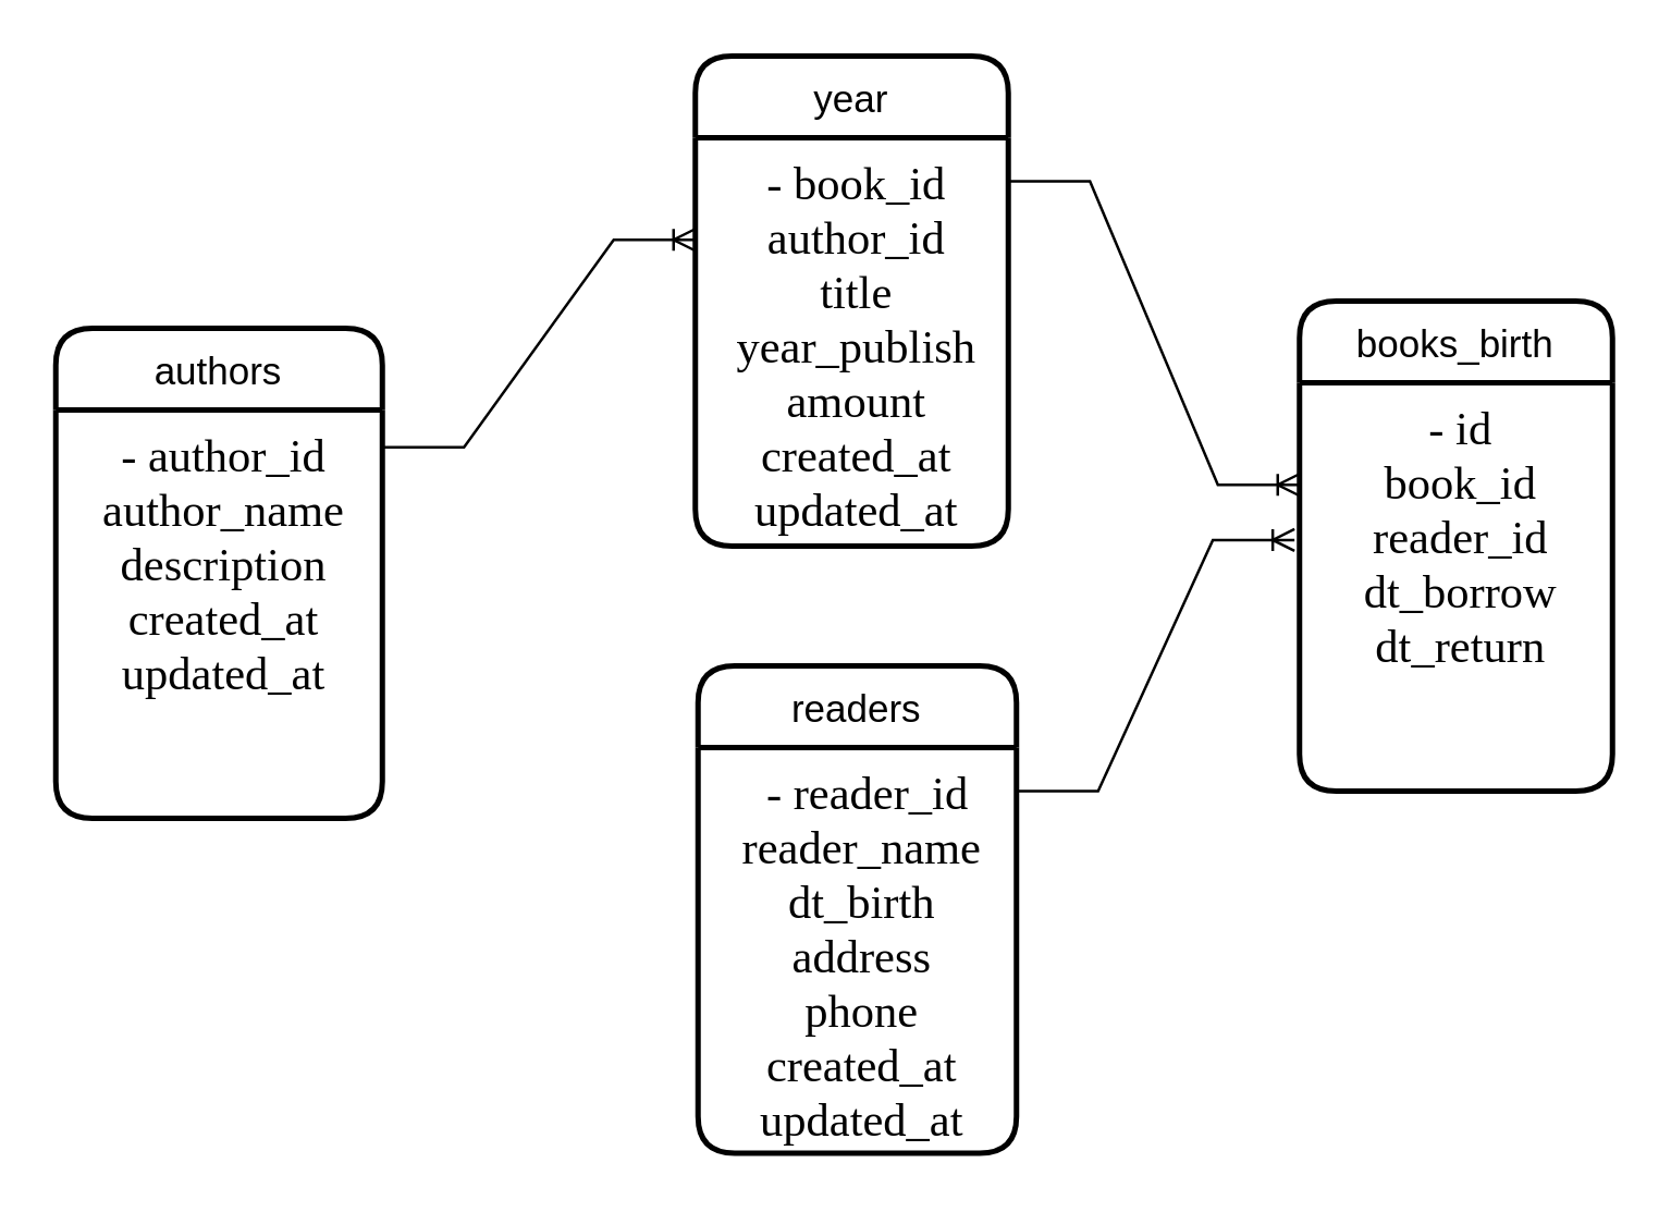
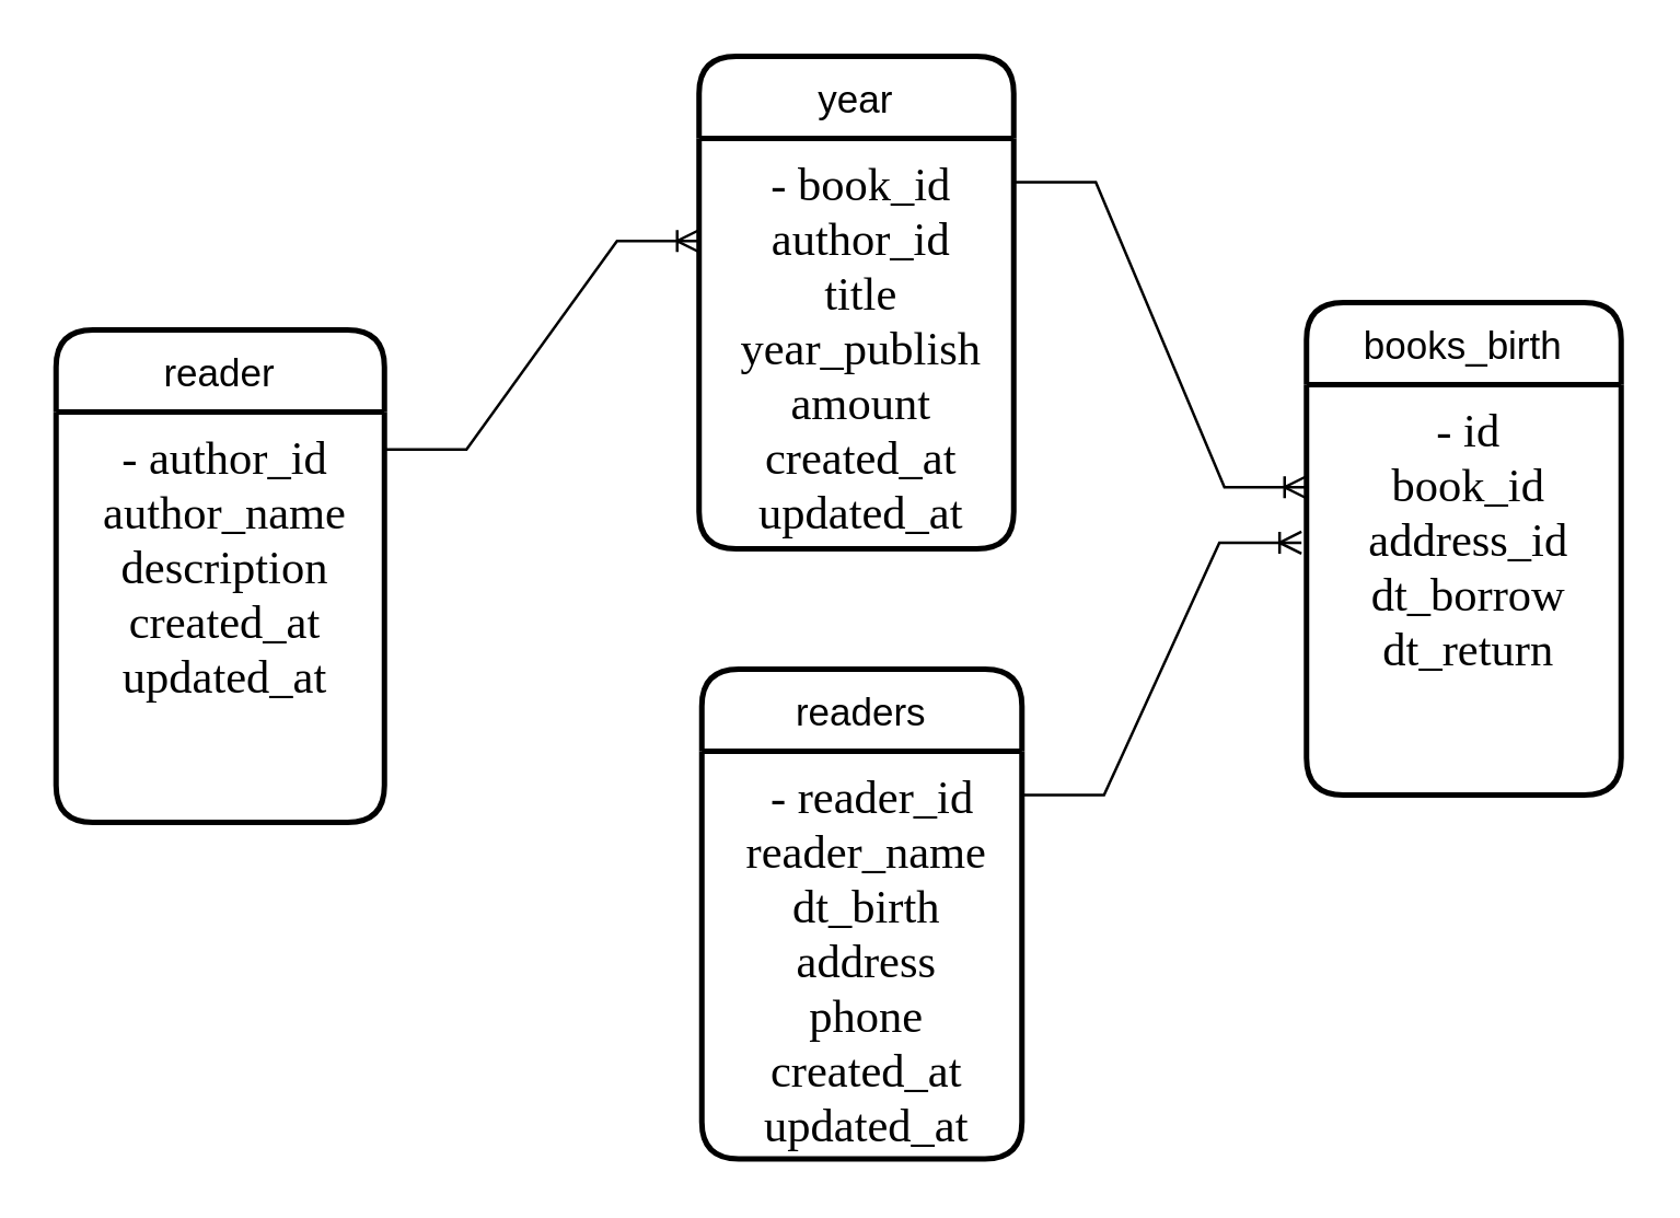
- <mxCell id="2" value="authors" style="swimlane;childLayout=stackLayout;horizontal=1;startSize=30;horizontalStack=0;rounded=1;fontSize=14;fontStyle=0;strokeWidth=2;resizeParent=0;resizeLast=1;shadow=0;dashed=0;align=center;" parent="1" vertex="1"><mxGeometry x="20" y="120" width="120" height="180" as="geometry" /></mxCell>
+ <mxCell id="2" value="reader" style="swimlane;childLayout=stackLayout;horizontal=1;startSize=30;horizontalStack=0;rounded=1;fontSize=14;fontStyle=0;strokeWidth=2;resizeParent=0;resizeLast=1;shadow=0;dashed=0;align=center;" parent="1" vertex="1"><mxGeometry x="20" y="120" width="120" height="180" as="geometry" /></mxCell>
- <mxCell id="10" value="- id&#10;book_id&#10;reader_id&#10;dt_borrow&#10;dt_return&#10;" style="align=center;strokeColor=none;fillColor=none;spacingLeft=4;fontSize=17;verticalAlign=top;resizable=0;rotatable=0;part=1;fontStyle=0;fontFamily=Times New Roman;" vertex="1" parent="9"><mxGeometry y="30" width="115" height="150" as="geometry" /></mxCell>
+ <mxCell id="10" value="- id&#10;book_id&#10;address_id&#10;dt_borrow&#10;dt_return&#10;" style="align=center;strokeColor=none;fillColor=none;spacingLeft=4;fontSize=17;verticalAlign=top;resizable=0;rotatable=0;part=1;fontStyle=0;fontFamily=Times New Roman;" vertex="1" parent="9"><mxGeometry y="30" width="115" height="150" as="geometry" /></mxCell>
